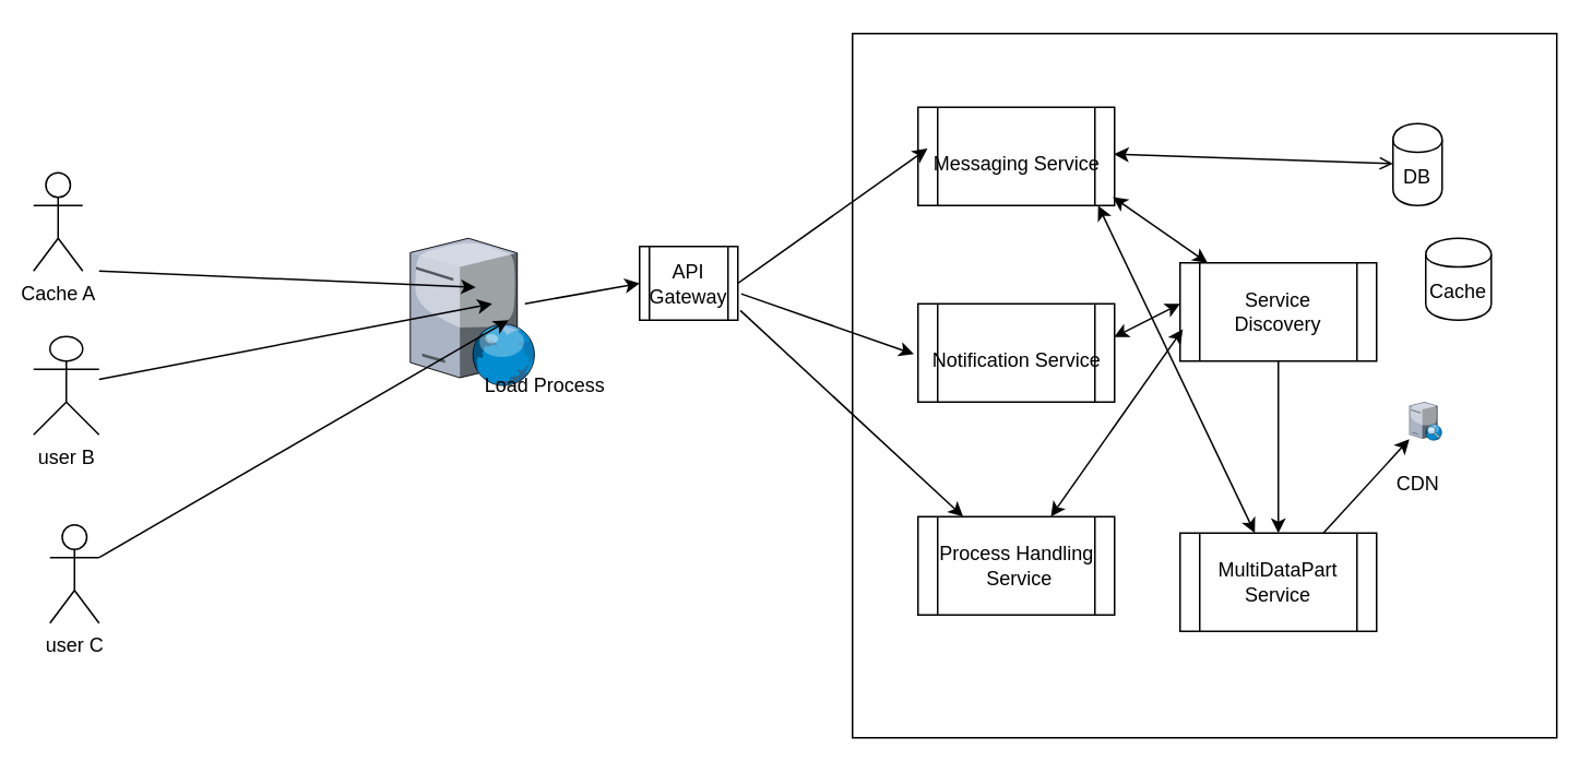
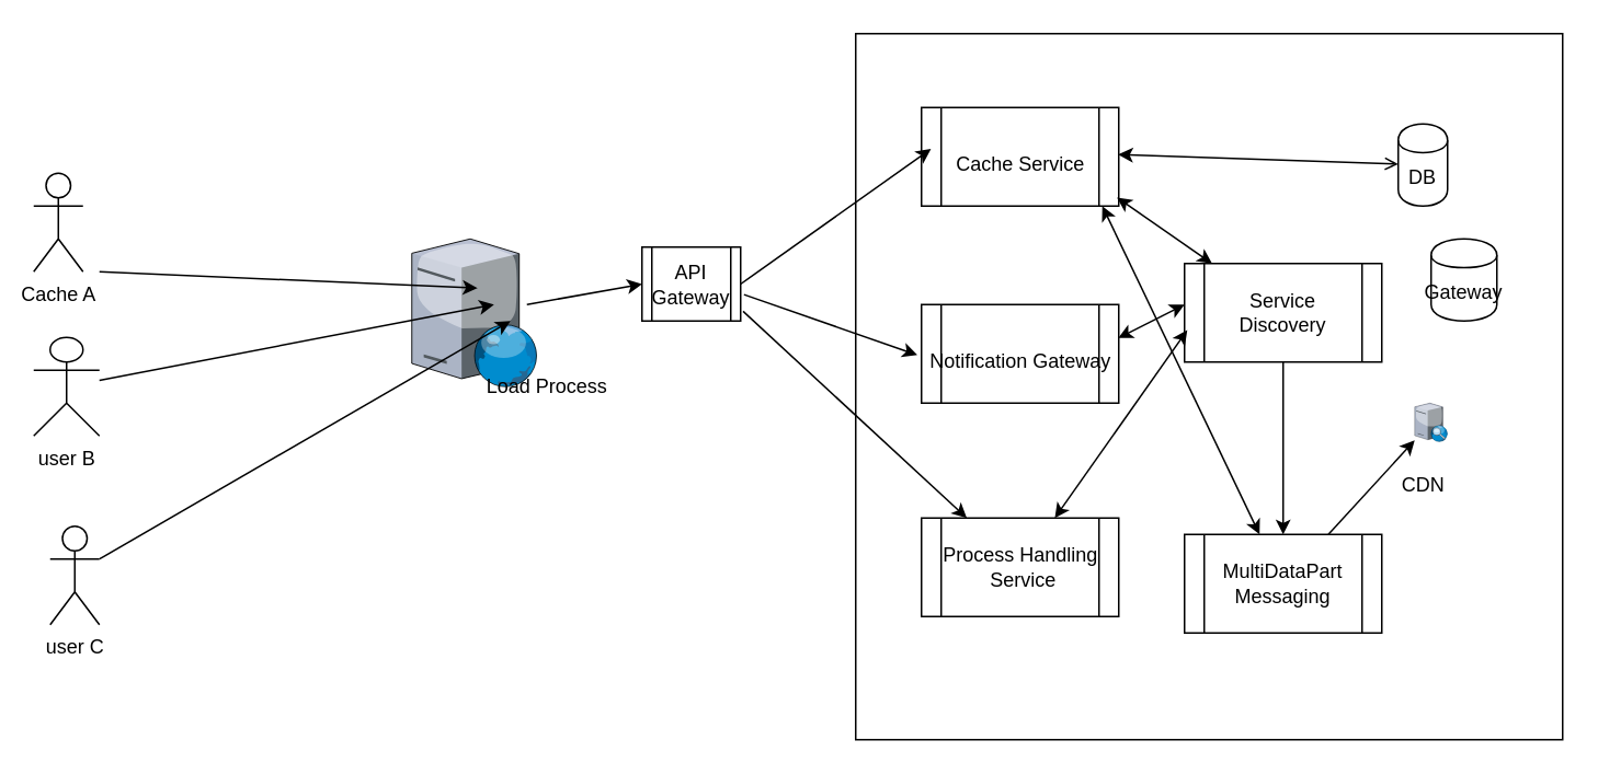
- <mxCell id="17" value="Messaging Service" style="text;html=1;align=center;verticalAlign=middle;resizable=0;points=[];autosize=1;" vertex="1" parent="1"><mxGeometry x="560" y="90" width="120" height="20" as="geometry" /></mxCell>
+ <mxCell id="17" value="Cache Service" style="text;html=1;align=center;verticalAlign=middle;resizable=0;points=[];autosize=1;" vertex="1" parent="1"><mxGeometry x="560" y="90" width="120" height="20" as="geometry" /></mxCell>
- <mxCell id="27" value="Cache&lt;br&gt;" style="shape=cylinder;whiteSpace=wrap;html=1;boundedLbl=1;backgroundOutline=1;" vertex="1" parent="1"><mxGeometry x="870" y="145" width="40" height="50" as="geometry" /></mxCell>
+ <mxCell id="27" value="Gateway&lt;br&gt;" style="shape=cylinder;whiteSpace=wrap;html=1;boundedLbl=1;backgroundOutline=1;" vertex="1" parent="1"><mxGeometry x="870" y="145" width="40" height="50" as="geometry" /></mxCell>
- <mxCell id="18" value="Notification Service" style="text;html=1;align=center;verticalAlign=middle;resizable=0;points=[];autosize=1;" vertex="1" parent="1"><mxGeometry x="560" y="210" width="120" height="20" as="geometry" /></mxCell>
+ <mxCell id="18" value="Notification Gateway" style="text;html=1;align=center;verticalAlign=middle;resizable=0;points=[];autosize=1;" vertex="1" parent="1"><mxGeometry x="560" y="210" width="120" height="20" as="geometry" /></mxCell>
- <mxCell id="31" value="MultiDataPart&lt;br&gt;Service" style="shape=process;whiteSpace=wrap;html=1;backgroundOutline=1;" vertex="1" parent="1"><mxGeometry x="720" y="325" width="120" height="60" as="geometry" /></mxCell>
+ <mxCell id="31" value="MultiDataPart&lt;br&gt;Messaging" style="shape=process;whiteSpace=wrap;html=1;backgroundOutline=1;" vertex="1" parent="1"><mxGeometry x="720" y="325" width="120" height="60" as="geometry" /></mxCell>
